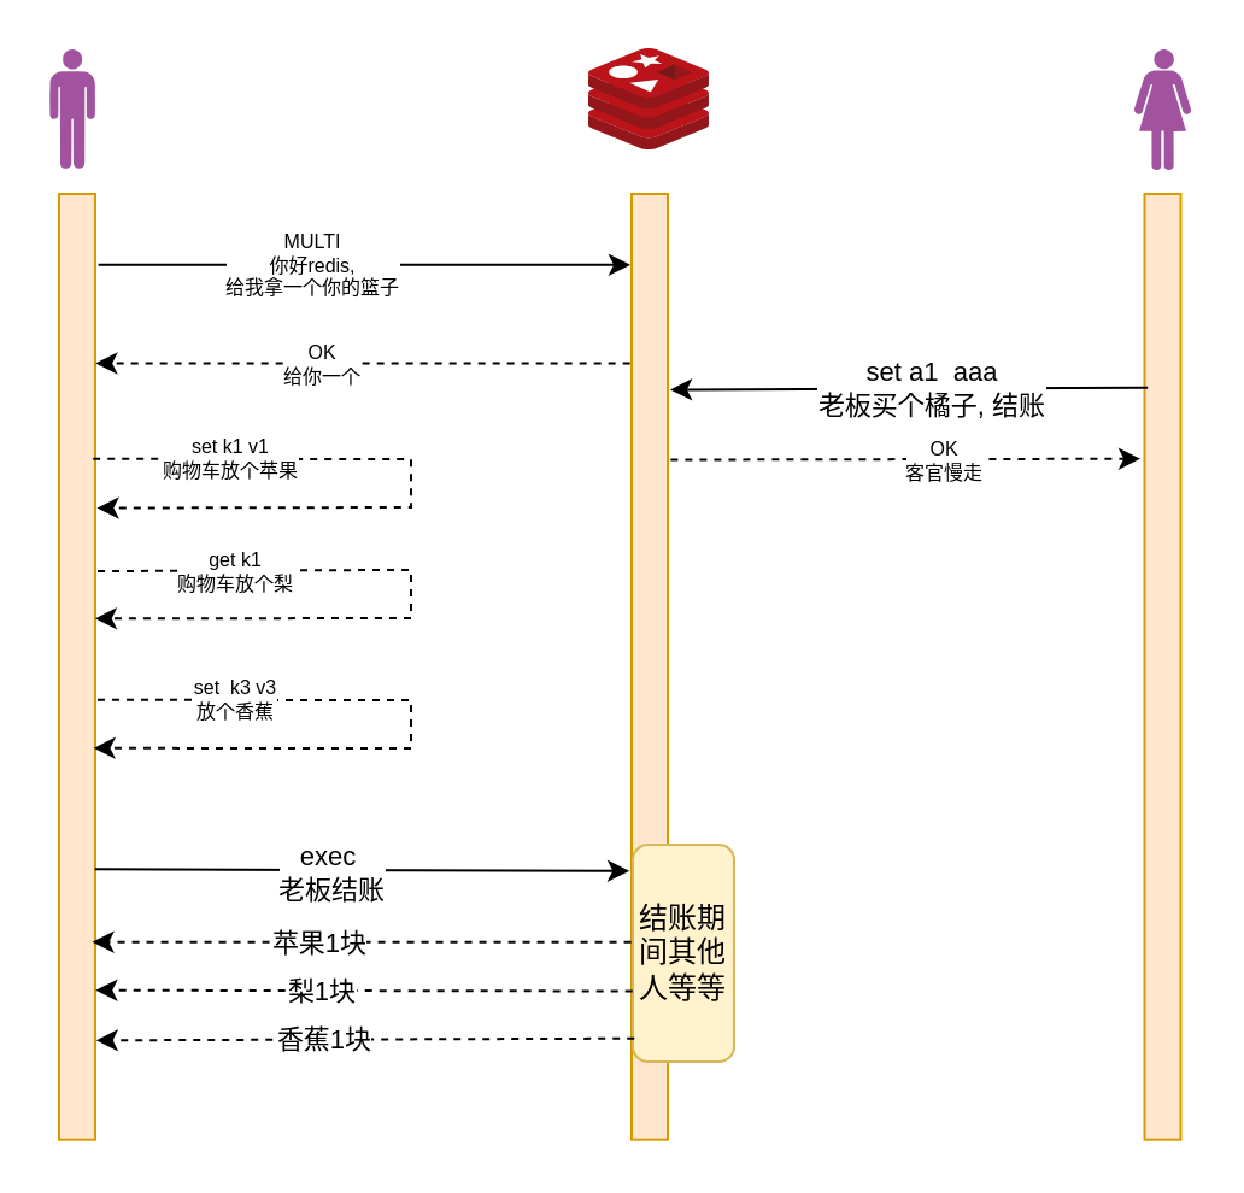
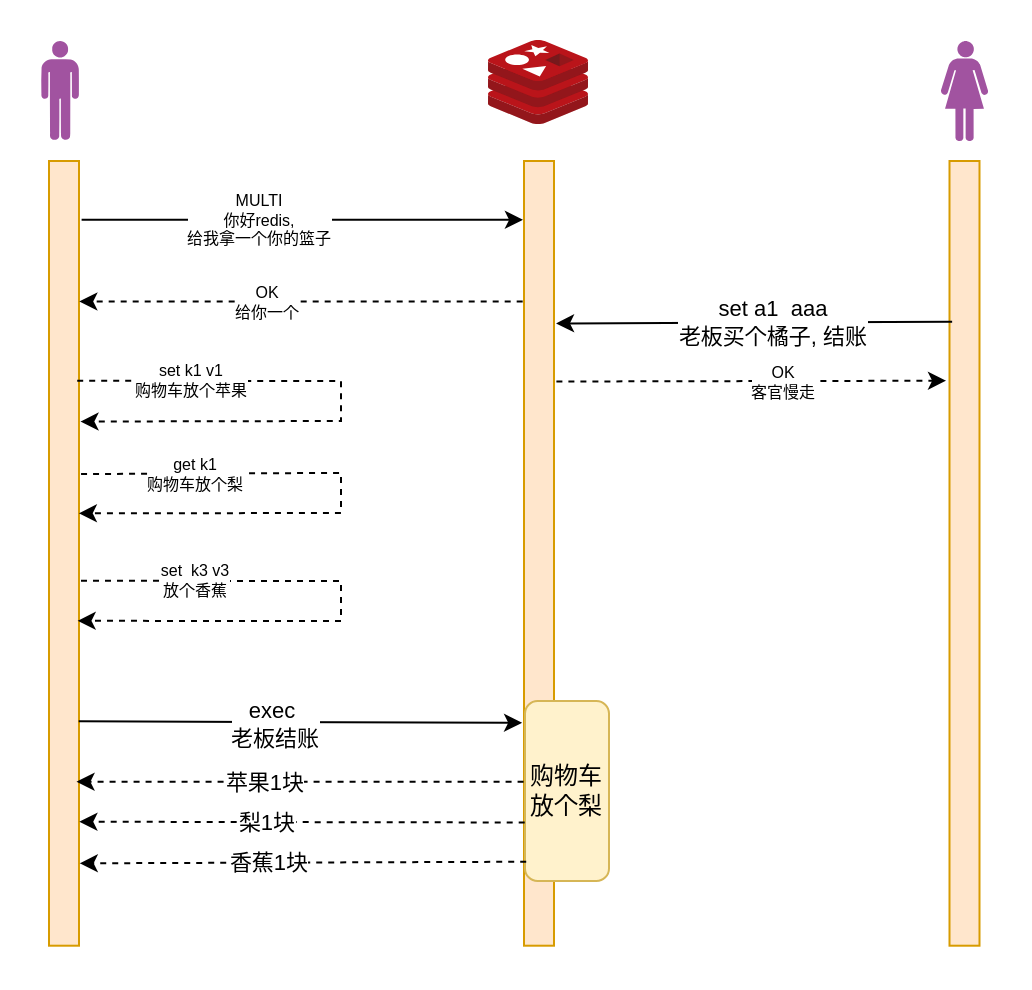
- <mxCell id="14" value="结账期间其他人等等" style="rounded=1;whiteSpace=wrap;html=1;fillColor=#fff2cc;strokeColor=#d6b656;" vertex="1" parent="11"><mxGeometry x="18" y="330" width="42" height="90" as="geometry" /></mxCell>
+ <mxCell id="14" value="购物车放个梨" style="rounded=1;whiteSpace=wrap;html=1;fillColor=#fff2cc;strokeColor=#d6b656;" vertex="1" parent="11"><mxGeometry x="18" y="330" width="42" height="90" as="geometry" /></mxCell>
